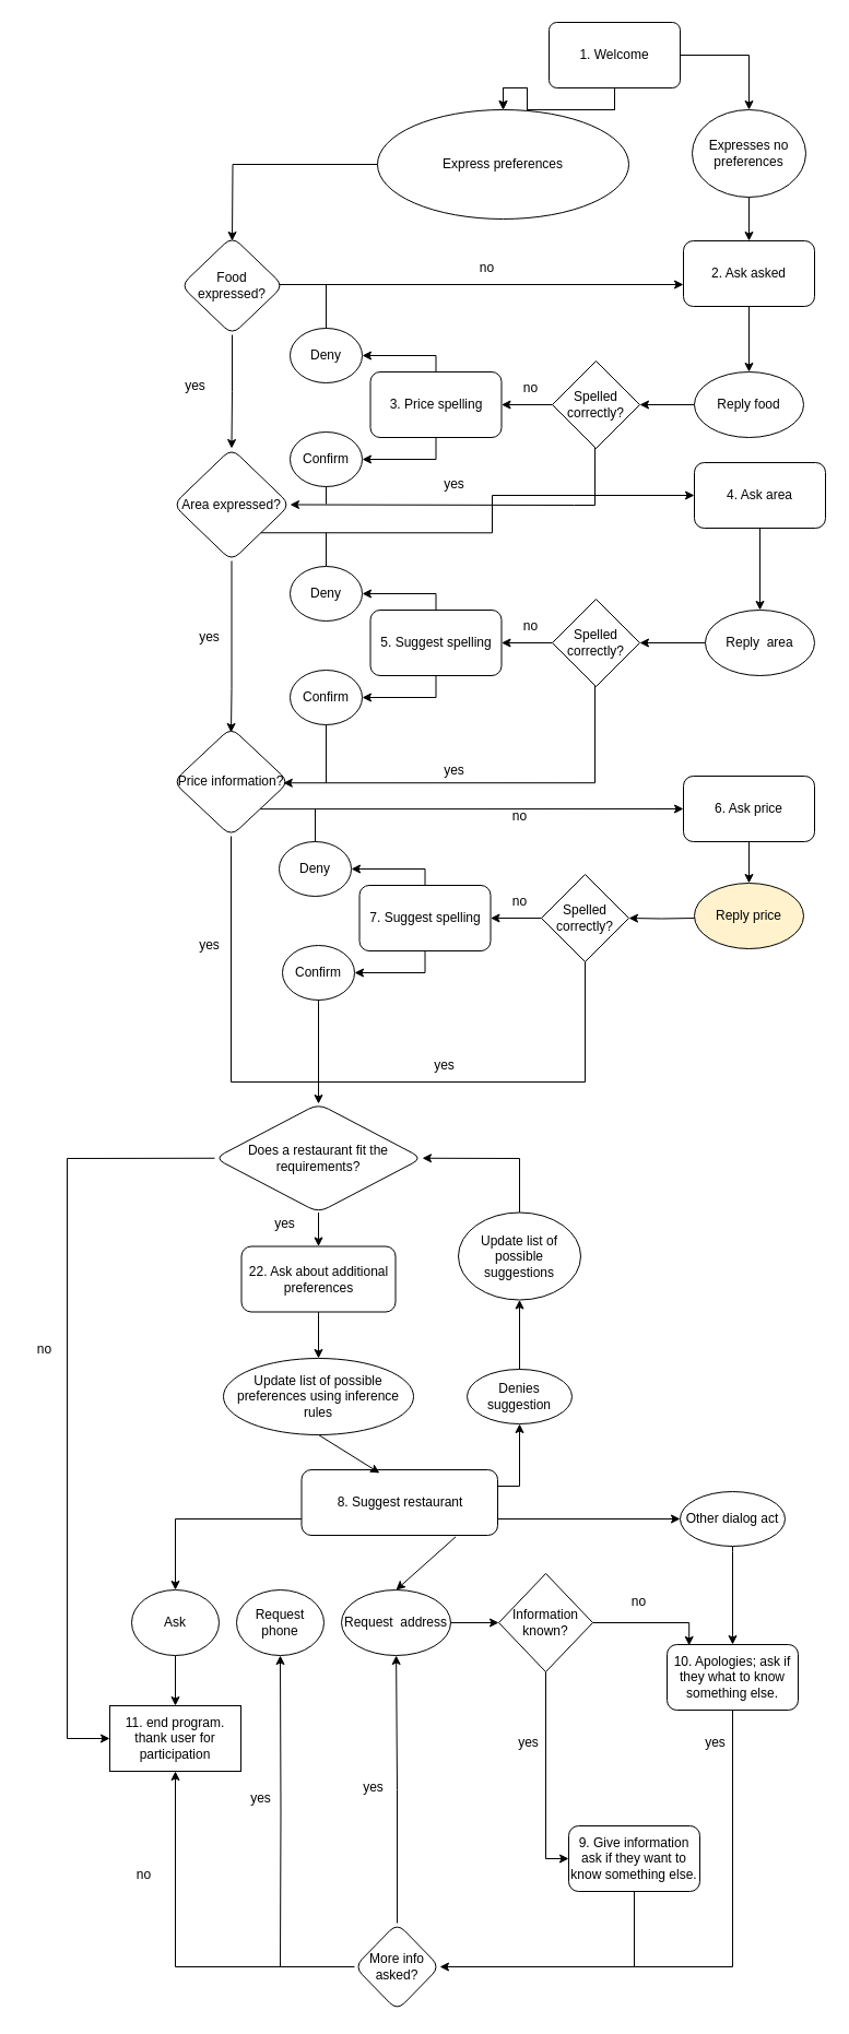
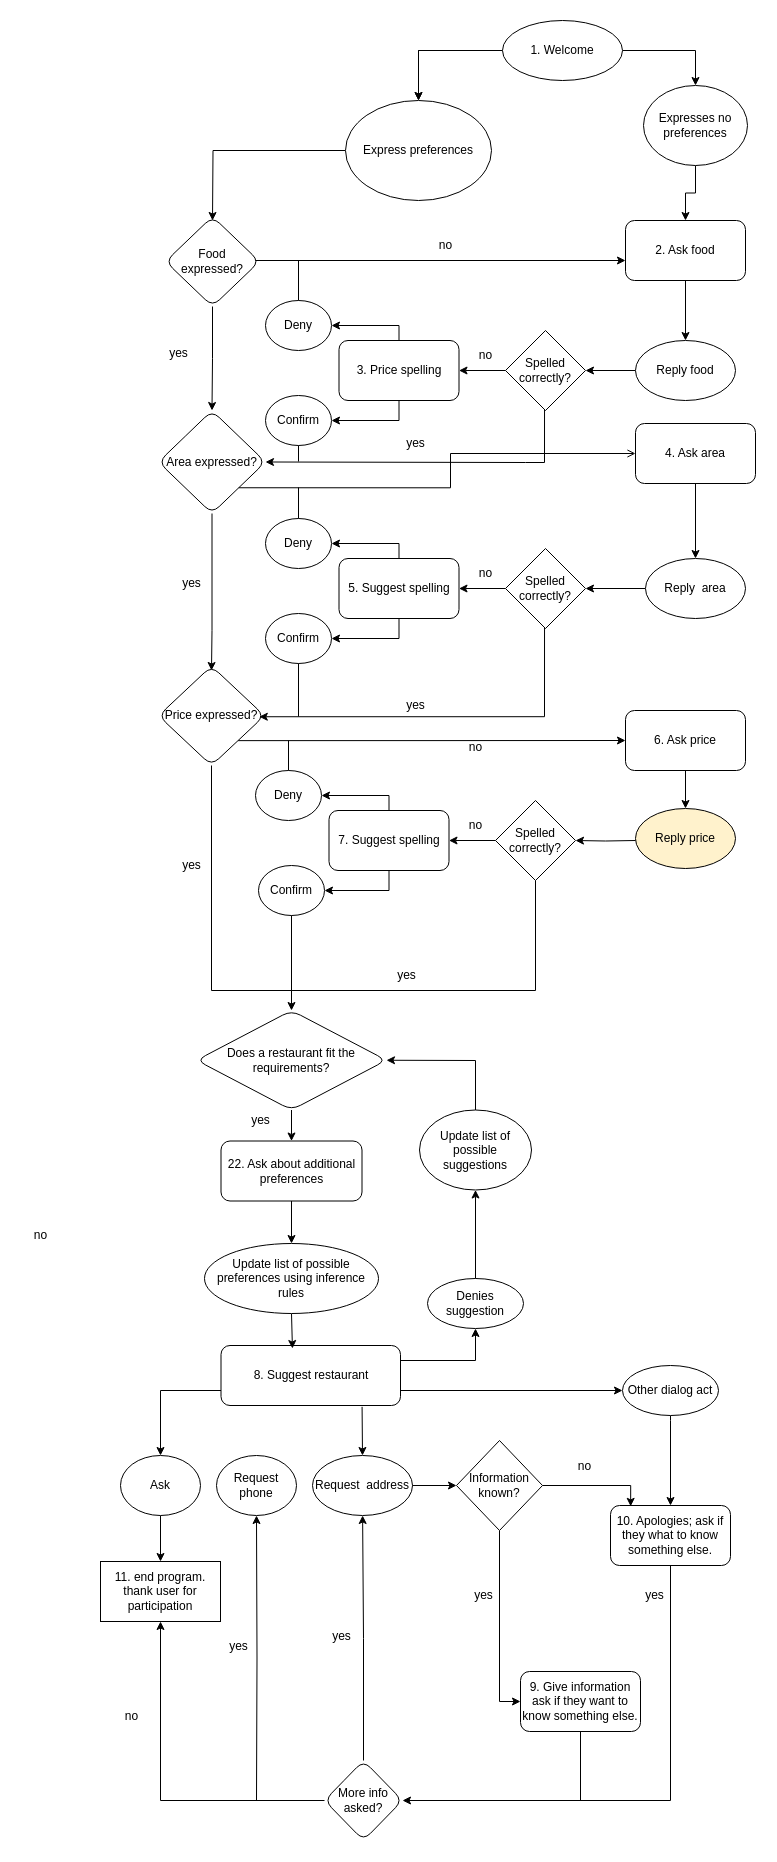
- <mxCell id="6" value="1. Welcome" style="rounded=1;whiteSpace=wrap;html=1;arcSize=12;" parent="1" vertex="1"><mxGeometry x="502" y="20" width="120" height="60" as="geometry" /></mxCell>
+ <mxCell id="6" value="1. Welcome" style="ellipse;whiteSpace=wrap;html=1;arcSize=12;" parent="1" vertex="1"><mxGeometry x="502" y="20" width="120" height="60" as="geometry" /></mxCell>
- <mxCell id="13" value="Expresses no preferences" style="ellipse;whiteSpace=wrap;html=1;rounded=1;" parent="1" vertex="1"><mxGeometry x="633" y="100" width="104" height="80" as="geometry" /></mxCell>
+ <mxCell id="13" value="Expresses no preferences" style="ellipse;whiteSpace=wrap;html=1;rounded=1;" parent="1" vertex="1"><mxGeometry x="643" y="85" width="104" height="80" as="geometry" /></mxCell>
- <mxCell id="8" value="&lt;div&gt;Express preferences&lt;/div&gt;" style="ellipse;whiteSpace=wrap;html=1;rounded=1;" parent="1" vertex="1"><mxGeometry x="345" y="100" width="230" height="100" as="geometry" /></mxCell>
+ <mxCell id="8" value="&lt;div&gt;Express preferences&lt;/div&gt;" style="ellipse;whiteSpace=wrap;html=1;rounded=1;" parent="1" vertex="1"><mxGeometry x="345" y="100" width="146" height="100" as="geometry" /></mxCell>
- <mxCell id="16" value="2. Ask asked" style="whiteSpace=wrap;html=1;rounded=1;" parent="1" vertex="1"><mxGeometry x="625" y="220" width="120" height="60" as="geometry" /></mxCell>
+ <mxCell id="16" value="2. Ask food" style="whiteSpace=wrap;html=1;rounded=1;" parent="1" vertex="1"><mxGeometry x="625" y="220" width="120" height="60" as="geometry" /></mxCell>
- <mxCell id="28" style="edgeStyle=orthogonalEdgeStyle;rounded=0;orthogonalLoop=1;jettySize=auto;html=1;exitX=1;exitY=1;exitDx=0;exitDy=0;" parent="1" source="17" target="31" edge="1"><mxGeometry relative="1" as="geometry"><mxPoint x="295" y="488" as="sourcePoint" /></mxGeometry></mxCell>
+ <mxCell id="28" style="edgeStyle=orthogonalEdgeStyle;rounded=0;orthogonalLoop=1;jettySize=auto;html=1;exitX=1;exitY=1;exitDx=0;exitDy=0;endArrow=open;" parent="1" source="17" target="31" edge="1"><mxGeometry relative="1" as="geometry"><mxPoint x="295" y="488" as="sourcePoint" /></mxGeometry></mxCell>
- <mxCell id="34" value="Price information?" style="rhombus;whiteSpace=wrap;html=1;rounded=1;" parent="1" vertex="1"><mxGeometry x="158" y="665.5" width="106" height="99.5" as="geometry" /></mxCell>
+ <mxCell id="34" value="Price expressed?" style="rhombus;whiteSpace=wrap;html=1;rounded=1;" parent="1" vertex="1"><mxGeometry x="158" y="665.5" width="106" height="99.5" as="geometry" /></mxCell>
- <mxCell id="102" value="" style="endArrow=classic;html=1;rounded=0;exitX=0;exitY=0.5;exitDx=0;exitDy=0;entryX=0;entryY=0.5;entryDx=0;entryDy=0;" parent="1" source="96" target="47" edge="1"><mxGeometry width="50" height="50" relative="1" as="geometry"><mxPoint x="61" y="1320" as="sourcePoint" /><mxPoint x="111" y="1270" as="targetPoint" /><Array as="points"><mxPoint x="61" y="1060" /><mxPoint x="61" y="1591" /></Array></mxGeometry></mxCell>
- <mxCell id="105" value="Denies suggestion" style="ellipse;whiteSpace=wrap;html=1;" parent="1" vertex="1"><mxGeometry x="427" y="1253" width="96" height="50" as="geometry" /></mxCell>
+ <mxCell id="105" value="Denies suggestion" style="ellipse;whiteSpace=wrap;html=1;" parent="1" vertex="1"><mxGeometry x="427" y="1278" width="96" height="50" as="geometry" /></mxCell>
- <mxCell id="43" value="8. Suggest restaurant" style="rounded=1;whiteSpace=wrap;html=1;" parent="1" vertex="1"><mxGeometry x="275.5" y="1345" width="179.5" height="60" as="geometry" /></mxCell>
+ <mxCell id="43" value="8. Suggest restaurant" style="rounded=1;whiteSpace=wrap;html=1;" parent="1" vertex="1"><mxGeometry x="220.5" y="1345" width="179.5" height="60" as="geometry" /></mxCell>
